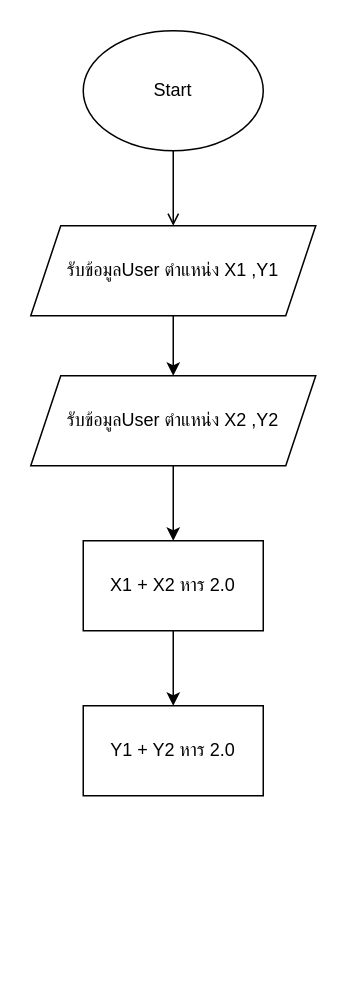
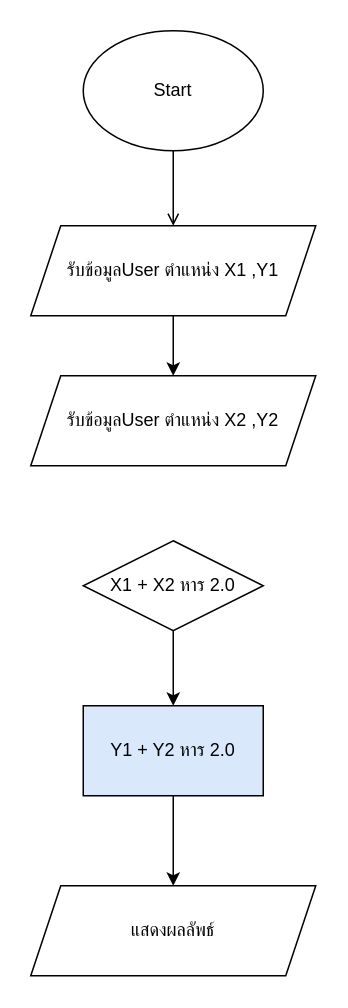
- <mxCell id="6" value="" style="edgeStyle=orthogonalEdgeStyle;rounded=0;orthogonalLoop=1;jettySize=auto;html=1;" edge="1" parent="1" source="7" target="9"><mxGeometry relative="1" as="geometry" /></mxCell>
- <mxCell id="9" value="X1 + X2 หาร 2.0" style="rounded=0;whiteSpace=wrap;html=1;" vertex="1" parent="1"><mxGeometry x="55" y="360" width="120" height="60" as="geometry" /></mxCell>
+ <mxCell id="9" value="X1 + X2 หาร 2.0" style="rhombus;whiteSpace=wrap;html=1;" vertex="1" parent="1"><mxGeometry x="55" y="360" width="120" height="60" as="geometry" /></mxCell>
- <mxCell id="11" value="Y1 + Y2 หาร 2.0" style="rounded=0;whiteSpace=wrap;html=1;" vertex="1" parent="1"><mxGeometry x="55" y="470" width="120" height="60" as="geometry" /></mxCell>
+ <mxCell id="11" value="Y1 + Y2 หาร 2.0" style="rounded=0;whiteSpace=wrap;html=1;fillColor=#dae8fc;" vertex="1" parent="1"><mxGeometry x="55" y="470" width="120" height="60" as="geometry" /></mxCell>
+ <mxCell id="10" value="" style="edgeStyle=orthogonalEdgeStyle;rounded=0;orthogonalLoop=1;jettySize=auto;html=1;" edge="1" parent="1" source="11" target="12"><mxGeometry relative="1" as="geometry" /></mxCell>
+ <mxCell id="12" value="แสดงผลลัพธ์" style="shape=parallelogram;perimeter=parallelogramPerimeter;whiteSpace=wrap;html=1;fixedSize=1;" vertex="1" parent="1"><mxGeometry x="20" y="590" width="190" height="60" as="geometry" /></mxCell>
